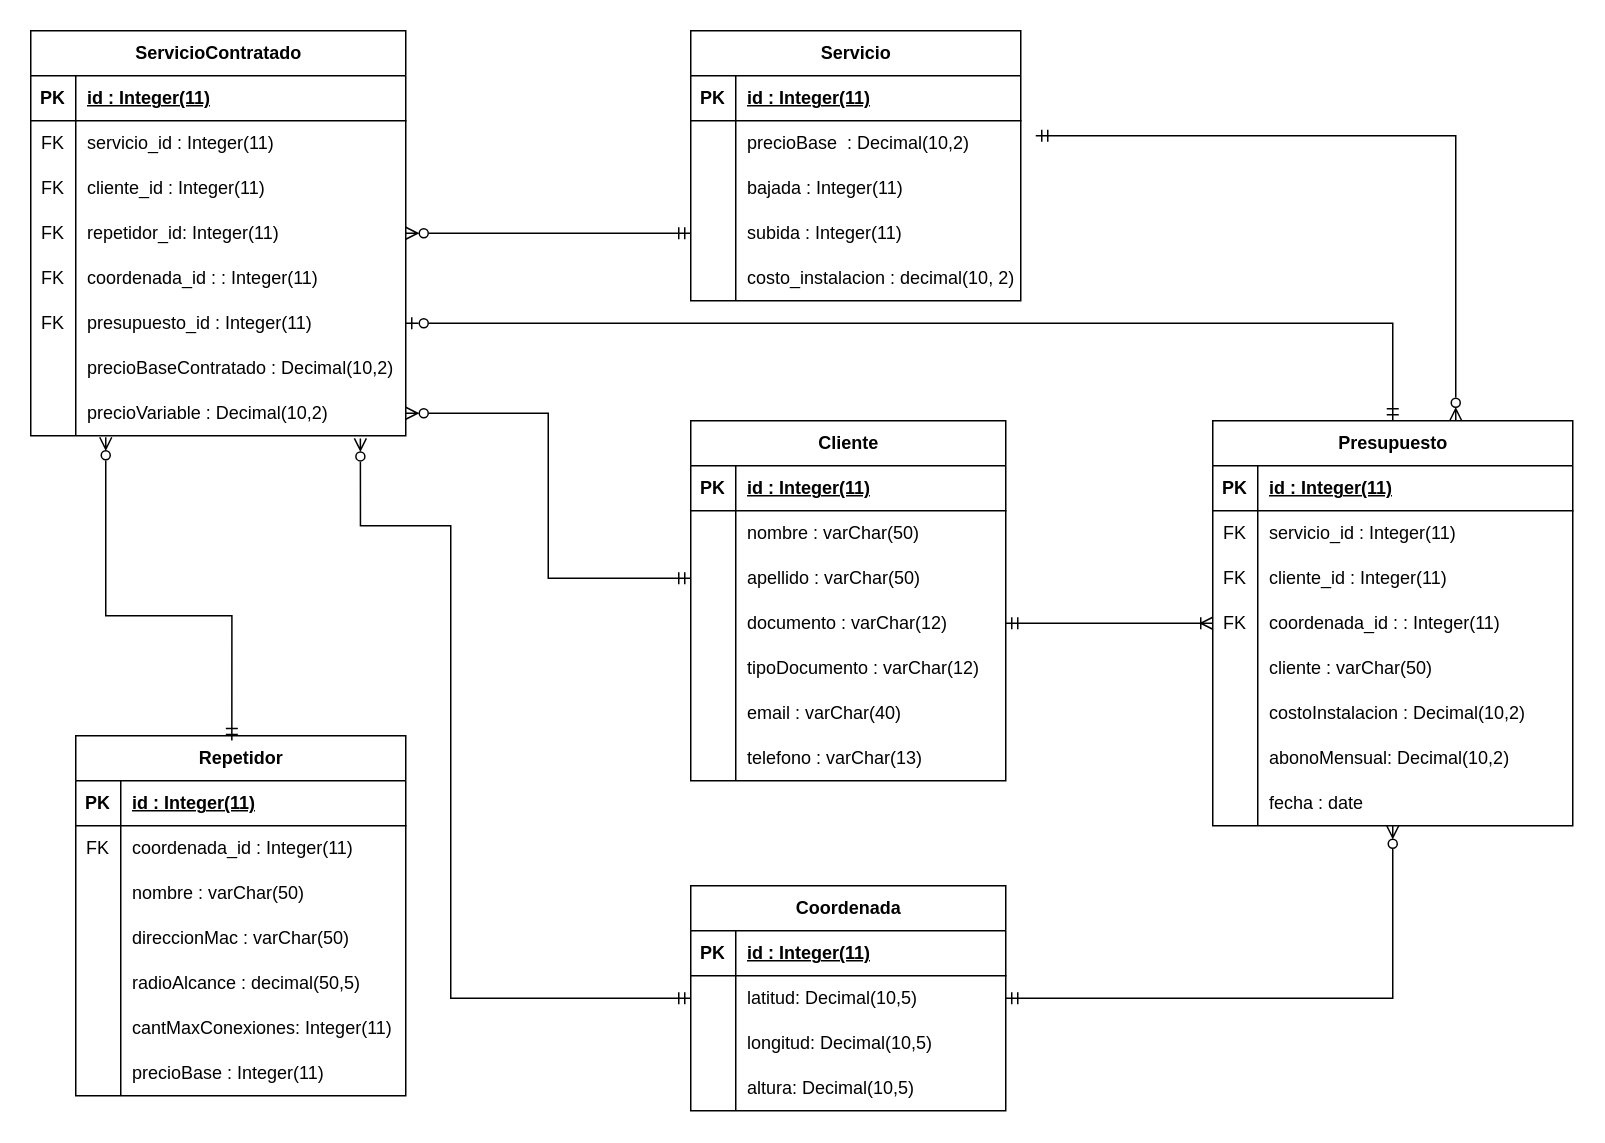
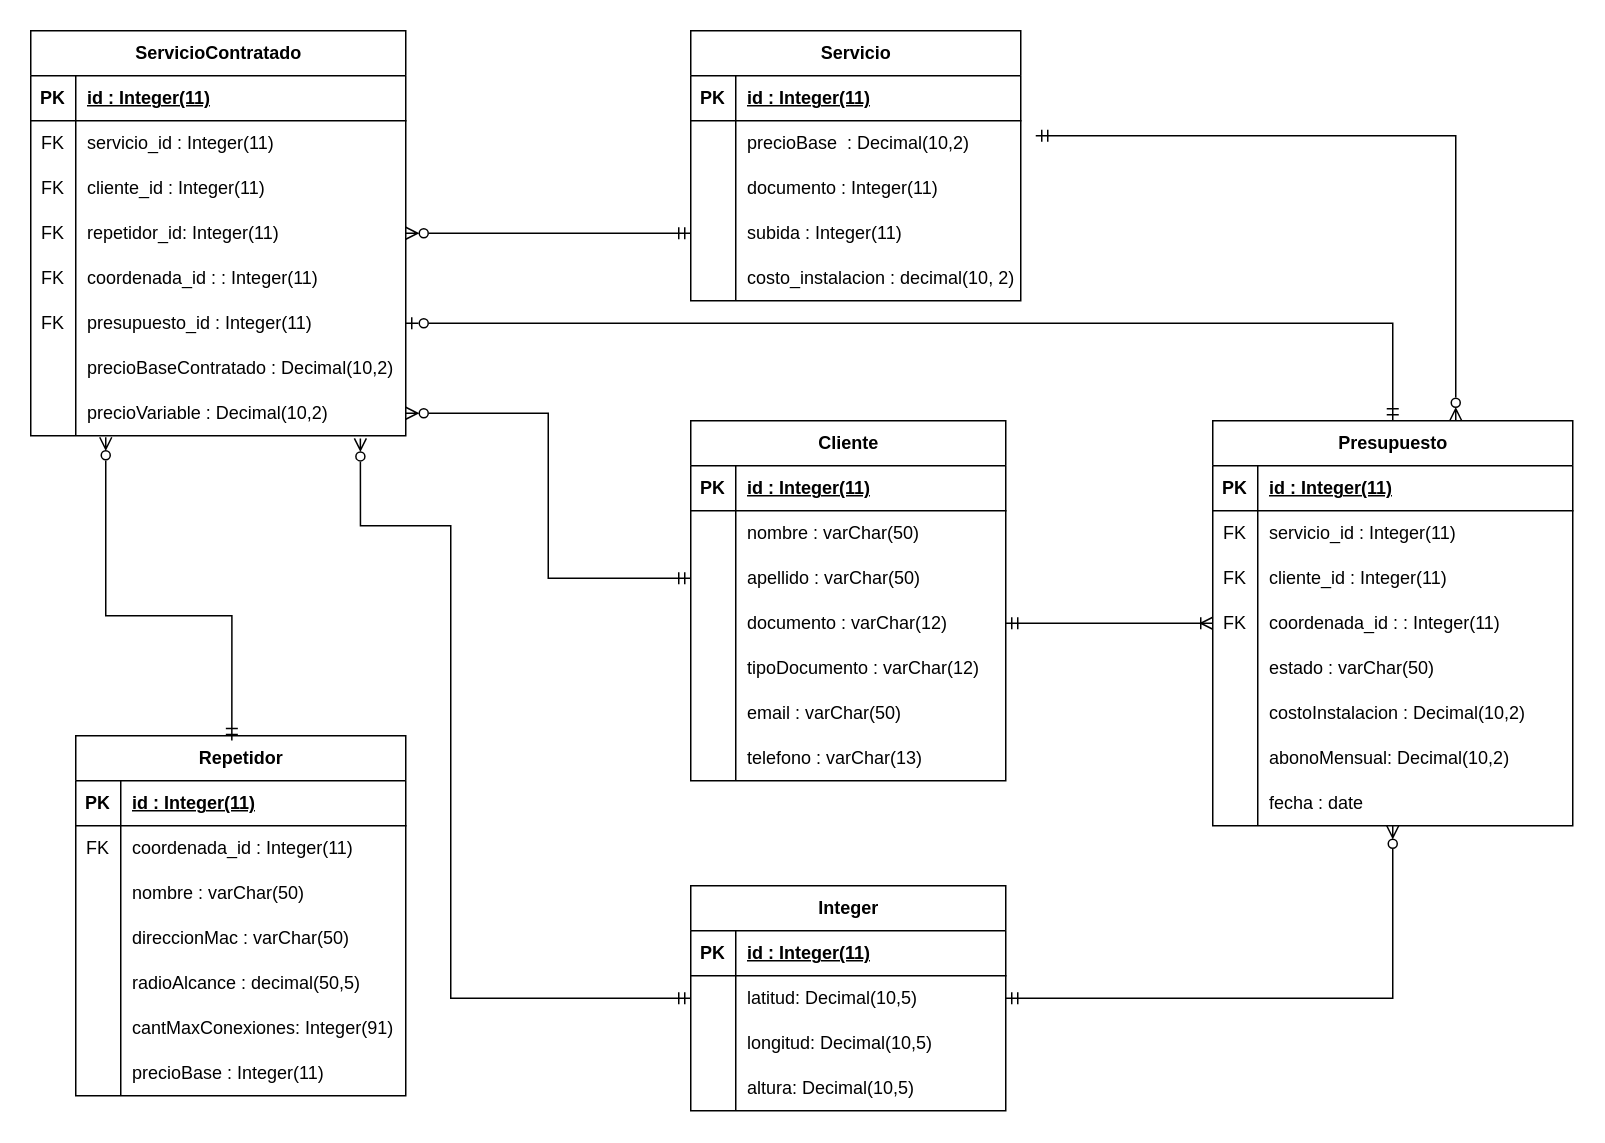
- <mxCell id="11" value="bajada : Integer(11)" style="shape=partialRectangle;connectable=0;fillColor=none;top=0;left=0;bottom=0;right=0;align=left;spacingLeft=6;overflow=hidden;whiteSpace=wrap;html=1;" parent="9" vertex="1"><mxGeometry x="30" width="190" height="30" as="geometry"><mxRectangle width="190" height="30" as="alternateBounds" /></mxGeometry></mxCell>
+ <mxCell id="11" value="documento : Integer(11)" style="shape=partialRectangle;connectable=0;fillColor=none;top=0;left=0;bottom=0;right=0;align=left;spacingLeft=6;overflow=hidden;whiteSpace=wrap;html=1;" parent="9" vertex="1"><mxGeometry x="30" width="190" height="30" as="geometry"><mxRectangle width="190" height="30" as="alternateBounds" /></mxGeometry></mxCell>
- <mxCell id="121" value="cliente : varChar(50)" style="shape=partialRectangle;connectable=0;fillColor=none;top=0;left=0;bottom=0;right=0;align=left;spacingLeft=6;overflow=hidden;whiteSpace=wrap;html=1;" parent="119" vertex="1"><mxGeometry x="30" width="210" height="30" as="geometry"><mxRectangle width="210" height="30" as="alternateBounds" /></mxGeometry></mxCell>
+ <mxCell id="121" value="estado : varChar(50)" style="shape=partialRectangle;connectable=0;fillColor=none;top=0;left=0;bottom=0;right=0;align=left;spacingLeft=6;overflow=hidden;whiteSpace=wrap;html=1;" parent="119" vertex="1"><mxGeometry x="30" width="210" height="30" as="geometry"><mxRectangle width="210" height="30" as="alternateBounds" /></mxGeometry></mxCell>
- <mxCell id="49" value="email : varChar(40)" style="shape=partialRectangle;connectable=0;fillColor=none;top=0;left=0;bottom=0;right=0;align=left;spacingLeft=6;overflow=hidden;whiteSpace=wrap;html=1;" parent="47" vertex="1"><mxGeometry x="30" width="180" height="30" as="geometry"><mxRectangle width="180" height="30" as="alternateBounds" /></mxGeometry></mxCell>
+ <mxCell id="49" value="email : varChar(50)" style="shape=partialRectangle;connectable=0;fillColor=none;top=0;left=0;bottom=0;right=0;align=left;spacingLeft=6;overflow=hidden;whiteSpace=wrap;html=1;" parent="47" vertex="1"><mxGeometry x="30" width="180" height="30" as="geometry"><mxRectangle width="180" height="30" as="alternateBounds" /></mxGeometry></mxCell>
- <mxCell id="18" value="Coordenada" style="shape=table;startSize=30;container=1;collapsible=1;childLayout=tableLayout;fixedRows=1;rowLines=0;fontStyle=1;align=center;resizeLast=1;html=1;" parent="1" vertex="1"><mxGeometry x="460" y="590" width="210" height="150" as="geometry" /></mxCell>
+ <mxCell id="18" value="Integer" style="shape=table;startSize=30;container=1;collapsible=1;childLayout=tableLayout;fixedRows=1;rowLines=0;fontStyle=1;align=center;resizeLast=1;html=1;" parent="1" vertex="1"><mxGeometry x="460" y="590" width="210" height="150" as="geometry" /></mxCell>
- <mxCell id="71" value="cantMaxConexiones: Integer(11)" style="shape=partialRectangle;connectable=0;fillColor=none;top=0;left=0;bottom=0;right=0;align=left;spacingLeft=6;overflow=hidden;whiteSpace=wrap;html=1;" parent="69" vertex="1"><mxGeometry x="30" width="190" height="30" as="geometry"><mxRectangle width="190" height="30" as="alternateBounds" /></mxGeometry></mxCell>
+ <mxCell id="71" value="cantMaxConexiones: Integer(91)" style="shape=partialRectangle;connectable=0;fillColor=none;top=0;left=0;bottom=0;right=0;align=left;spacingLeft=6;overflow=hidden;whiteSpace=wrap;html=1;" parent="69" vertex="1"><mxGeometry x="30" width="190" height="30" as="geometry"><mxRectangle width="190" height="30" as="alternateBounds" /></mxGeometry></mxCell>
